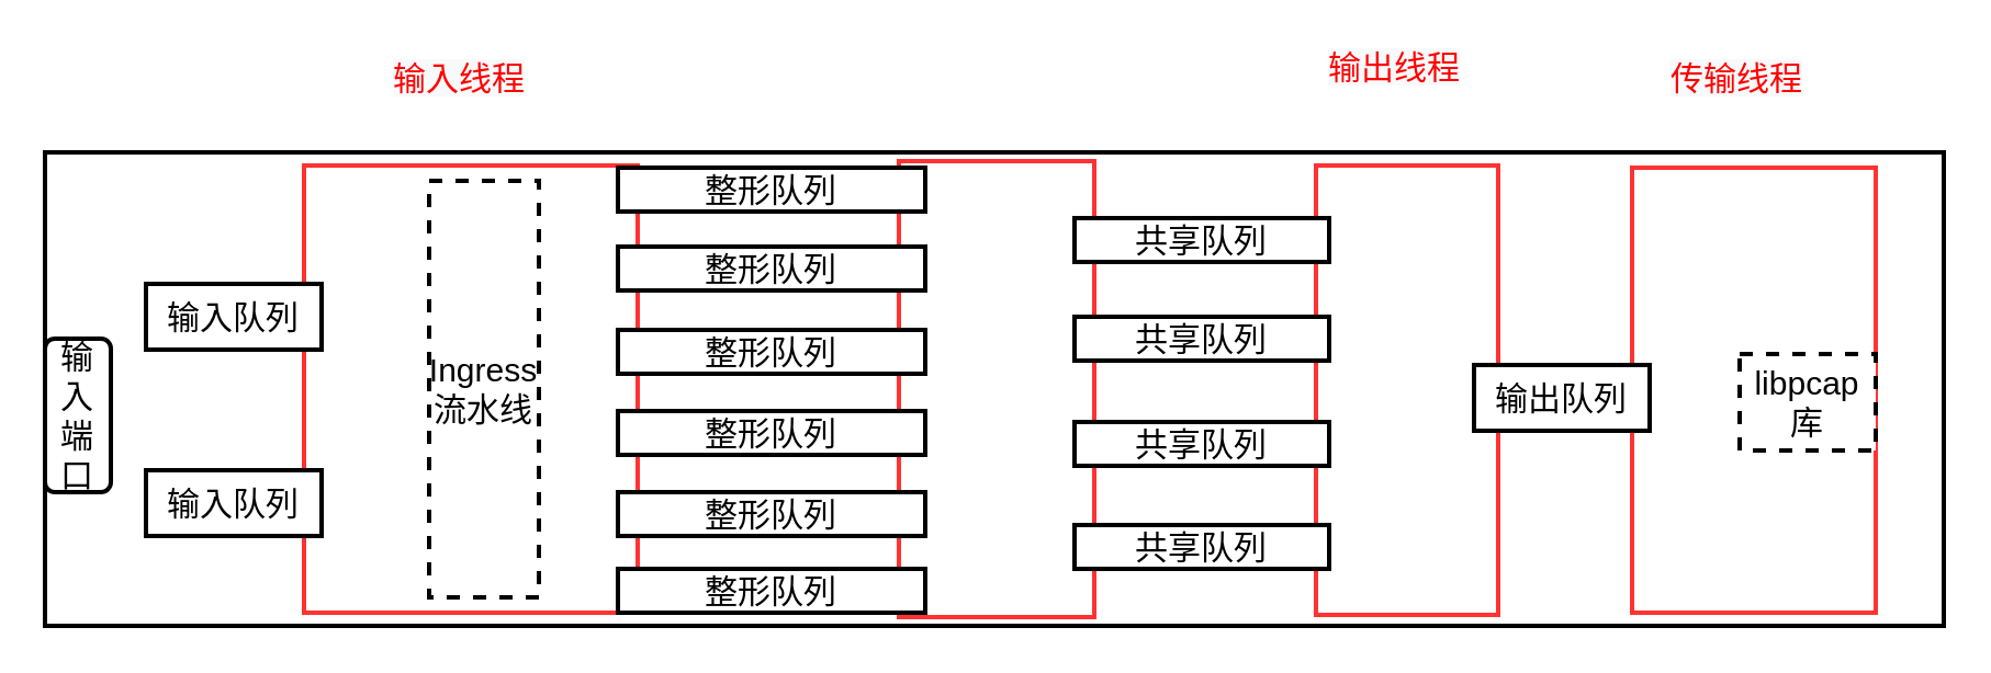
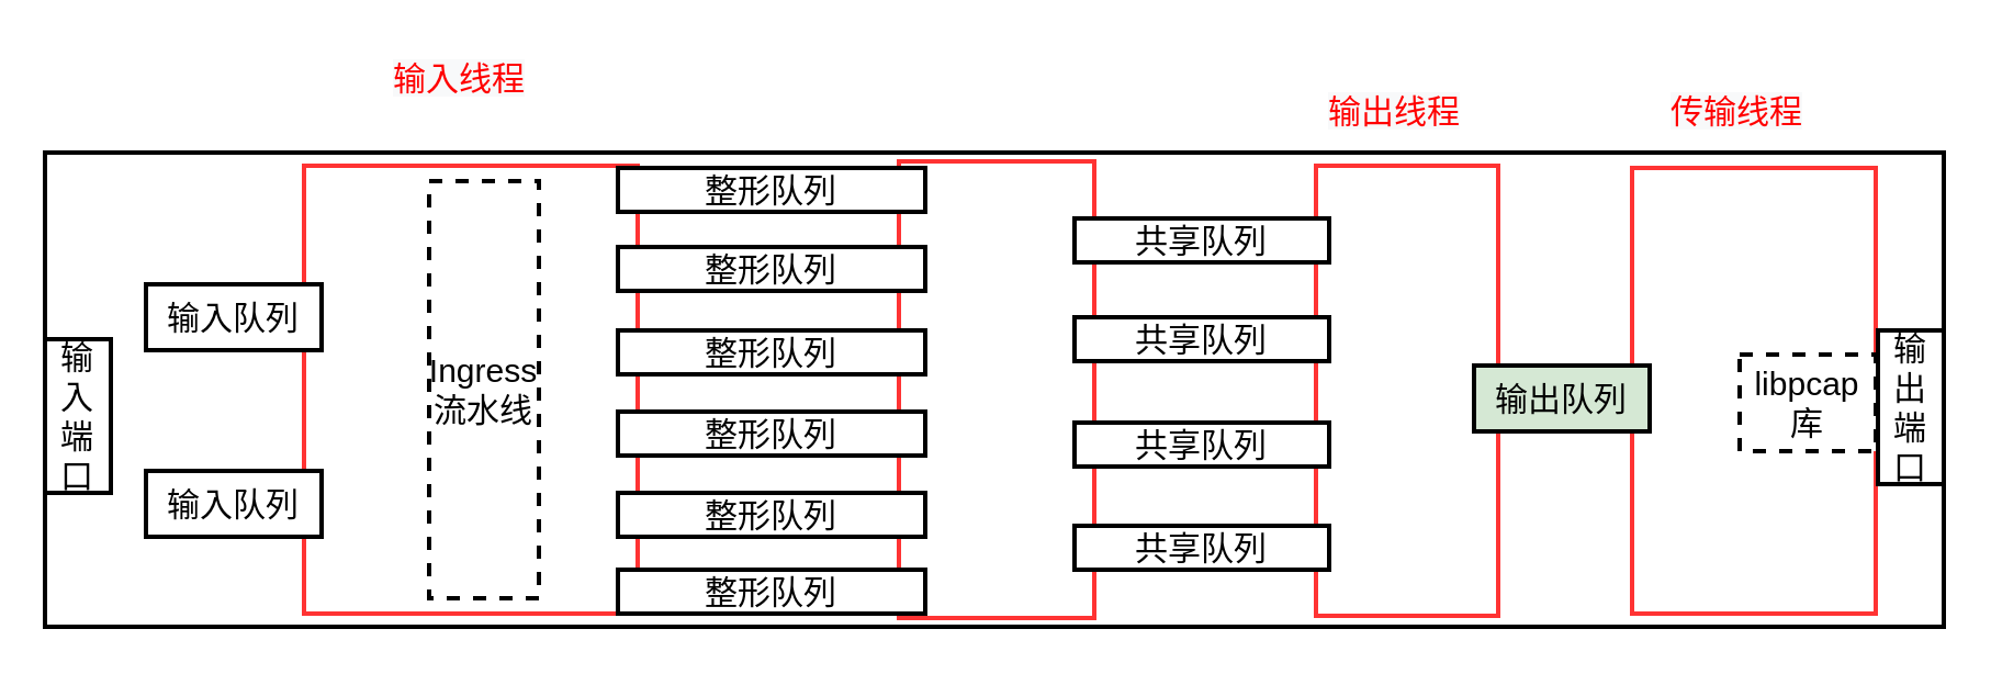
- <mxCell id="25" value="&lt;span style=&quot;color: rgb(255, 0, 0); font-family: helvetica; font-size: 15px; font-style: normal; font-weight: 400; letter-spacing: normal; text-align: center; text-indent: 0px; text-transform: none; word-spacing: 0px; background-color: rgb(248, 249, 250); display: inline; float: none;&quot;&gt;输出线程&lt;/span&gt;" style="text;whiteSpace=wrap;html=1;" vertex="1" parent="1"><mxGeometry x="603" y="15" width="80" height="29" as="geometry" /></mxCell>
+ <mxCell id="25" value="&lt;span style=&quot;color: rgb(255, 0, 0); font-family: helvetica; font-size: 15px; font-style: normal; font-weight: 400; letter-spacing: normal; text-align: center; text-indent: 0px; text-transform: none; word-spacing: 0px; background-color: rgb(248, 249, 250); display: inline; float: none;&quot;&gt;输出线程&lt;/span&gt;" style="text;whiteSpace=wrap;html=1;" vertex="1" parent="1"><mxGeometry x="603" y="35" width="80" height="29" as="geometry" /></mxCell>
- <mxCell id="26" value="&lt;span style=&quot;color: rgb(255, 0, 0); font-family: helvetica; font-size: 15px; font-style: normal; font-weight: 400; letter-spacing: normal; text-align: center; text-indent: 0px; text-transform: none; word-spacing: 0px; background-color: rgb(248, 249, 250); display: inline; float: none;&quot;&gt;传输线程&lt;/span&gt;" style="text;whiteSpace=wrap;html=1;" vertex="1" parent="1"><mxGeometry x="758.5" y="20" width="80" height="29" as="geometry" /></mxCell>
+ <mxCell id="26" value="&lt;span style=&quot;color: rgb(255, 0, 0); font-family: helvetica; font-size: 15px; font-style: normal; font-weight: 400; letter-spacing: normal; text-align: center; text-indent: 0px; text-transform: none; word-spacing: 0px; background-color: rgb(248, 249, 250); display: inline; float: none;&quot;&gt;传输线程&lt;/span&gt;" style="text;whiteSpace=wrap;html=1;" vertex="1" parent="1"><mxGeometry x="758.5" y="35" width="80" height="29" as="geometry" /></mxCell>
- <mxCell id="15" value="输出队列" style="rounded=0;whiteSpace=wrap;html=1;strokeWidth=2;fontSize=15;" parent="1" vertex="1"><mxGeometry x="671" y="166" width="80" height="30" as="geometry" /></mxCell>
+ <mxCell id="15" value="输出队列" style="rounded=0;whiteSpace=wrap;html=1;strokeWidth=2;fontSize=15;fillColor=#d5e8d4;" parent="1" vertex="1"><mxGeometry x="671" y="166" width="80" height="30" as="geometry" /></mxCell>
+ <mxCell id="16" value="输出端口" style="rounded=0;whiteSpace=wrap;html=1;strokeWidth=2;fontSize=15;" parent="1" vertex="1"><mxGeometry x="855" y="150" width="30" height="70" as="geometry" /></mxCell>
- <mxCell id="14" value="输入端口" style="whiteSpace=wrap;html=1;strokeWidth=2;fontSize=15;rounded=1;" parent="1" vertex="1"><mxGeometry x="20" y="154" width="30" height="70" as="geometry" /></mxCell>
+ <mxCell id="14" value="输入端口" style="rounded=0;whiteSpace=wrap;html=1;strokeWidth=2;fontSize=15;" parent="1" vertex="1"><mxGeometry x="20" y="154" width="30" height="70" as="geometry" /></mxCell>
